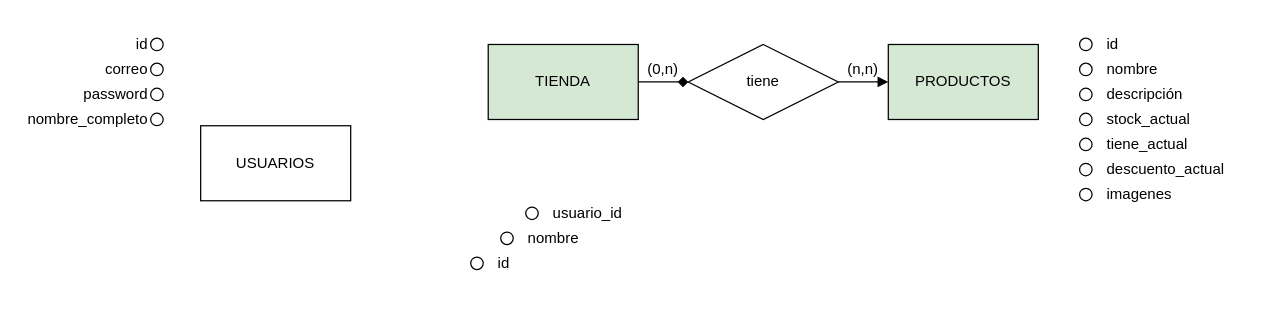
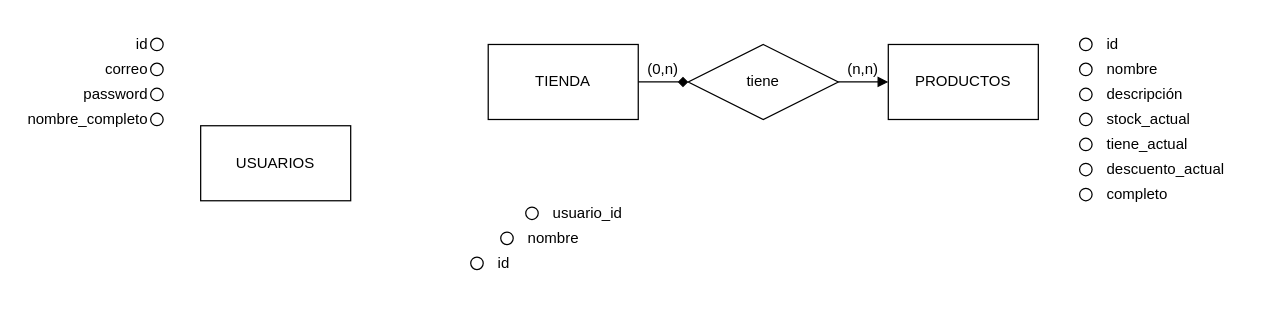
- <mxCell id="11" value="TIENDA" style="rounded=0;whiteSpace=wrap;html=1;fillColor=#d5e8d4;" vertex="1" parent="1"><mxGeometry x="390" y="35" width="120" height="60" as="geometry" /></mxCell>
+ <mxCell id="11" value="TIENDA" style="rounded=0;whiteSpace=wrap;html=1;" vertex="1" parent="1"><mxGeometry x="390" y="35" width="120" height="60" as="geometry" /></mxCell>
- <mxCell id="12" value="PRODUCTOS" style="rounded=0;whiteSpace=wrap;html=1;fillColor=#d5e8d4;" vertex="1" parent="1"><mxGeometry x="710" y="35" width="120" height="60" as="geometry" /></mxCell>
+ <mxCell id="12" value="PRODUCTOS" style="rounded=0;whiteSpace=wrap;html=1;" vertex="1" parent="1"><mxGeometry x="710" y="35" width="120" height="60" as="geometry" /></mxCell>
- <mxCell id="32" value="imagenes" style="text;html=1;strokeColor=none;fillColor=none;align=left;verticalAlign=middle;whiteSpace=wrap;rounded=0;" vertex="1" parent="1"><mxGeometry x="883" y="140" width="110" height="30" as="geometry" /></mxCell>
+ <mxCell id="32" value="completo" style="text;html=1;strokeColor=none;fillColor=none;align=left;verticalAlign=middle;whiteSpace=wrap;rounded=0;" vertex="1" parent="1"><mxGeometry x="883" y="140" width="110" height="30" as="geometry" /></mxCell>
